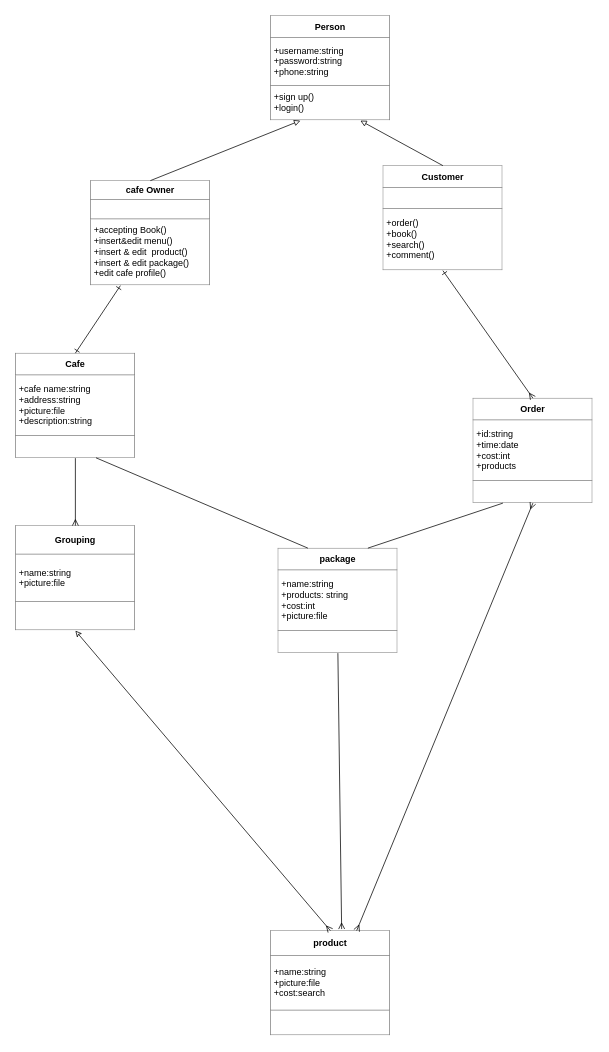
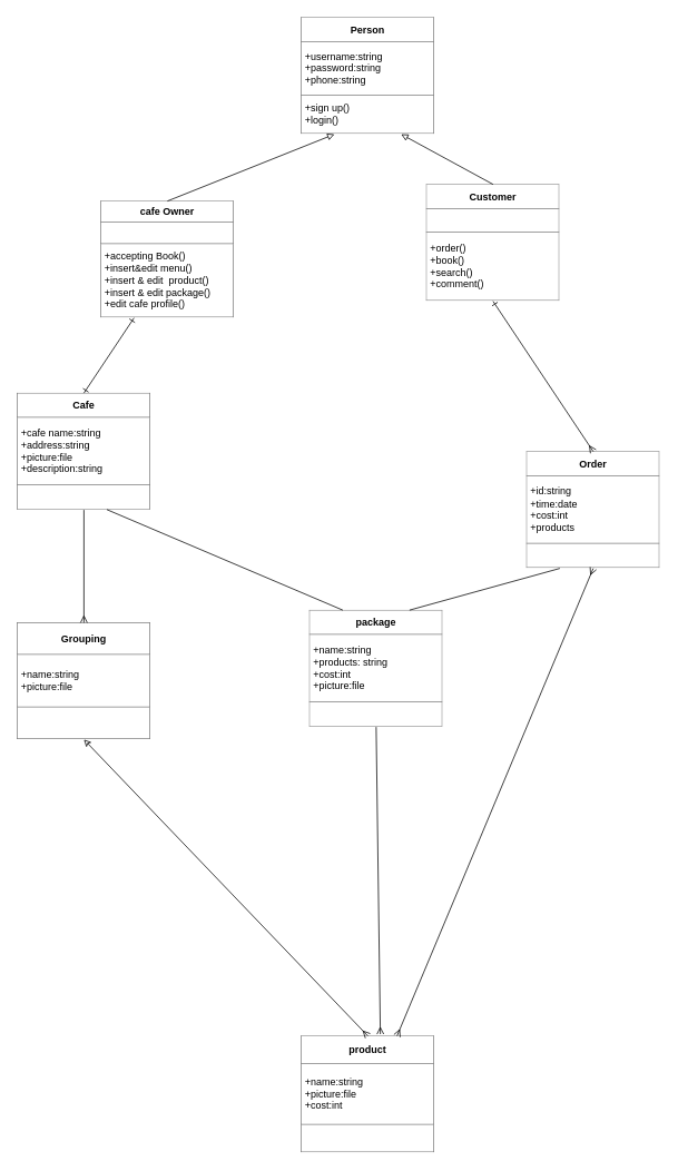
- <mxCell id="13" value="&lt;table border=&quot;1&quot; width=&quot;100%&quot; cellpadding=&quot;4&quot; style=&quot;width: 100% ; height: 100% ; border-collapse: collapse&quot;&gt;&lt;tbody&gt;&lt;tr&gt;&lt;th align=&quot;center&quot;&gt;Order&lt;/th&gt;&lt;/tr&gt;&lt;tr&gt;&lt;td&gt;+id:string&lt;br&gt;+time:date&lt;br&gt;+cost:int&lt;br&gt;+products&lt;br&gt;&lt;/td&gt;&lt;/tr&gt;&lt;tr&gt;&lt;td align=&quot;center&quot;&gt;&lt;br&gt;&lt;/td&gt;&lt;/tr&gt;&lt;/tbody&gt;&lt;/table&gt;" style="text;html=1;strokeColor=none;fillColor=none;overflow=fill;" vertex="1" parent="1"><mxGeometry x="630" y="530" width="160" height="140" as="geometry" /></mxCell>
+ <mxCell id="13" value="&lt;table border=&quot;1&quot; width=&quot;100%&quot; cellpadding=&quot;4&quot; style=&quot;width: 100% ; height: 100% ; border-collapse: collapse&quot;&gt;&lt;tbody&gt;&lt;tr&gt;&lt;th align=&quot;center&quot;&gt;Order&lt;/th&gt;&lt;/tr&gt;&lt;tr&gt;&lt;td&gt;+id:string&lt;br&gt;+time:date&lt;br&gt;+cost:int&lt;br&gt;+products&lt;br&gt;&lt;/td&gt;&lt;/tr&gt;&lt;tr&gt;&lt;td align=&quot;center&quot;&gt;&lt;br&gt;&lt;/td&gt;&lt;/tr&gt;&lt;/tbody&gt;&lt;/table&gt;" style="text;html=1;strokeColor=none;fillColor=none;overflow=fill;" vertex="1" parent="1"><mxGeometry x="630" y="540" width="160" height="140" as="geometry" /></mxCell>
- <mxCell id="10" value="&lt;table border=&quot;1&quot; width=&quot;100%&quot; cellpadding=&quot;4&quot; style=&quot;width: 100% ; height: 100% ; border-collapse: collapse&quot;&gt;&lt;tbody&gt;&lt;tr&gt;&lt;th align=&quot;center&quot;&gt;Grouping&lt;/th&gt;&lt;/tr&gt;&lt;tr&gt;&lt;td&gt;+name:string&lt;br&gt;+picture:file&lt;/td&gt;&lt;/tr&gt;&lt;tr&gt;&lt;td align=&quot;center&quot;&gt;&lt;br&gt;&lt;/td&gt;&lt;/tr&gt;&lt;/tbody&gt;&lt;/table&gt;" style="text;html=1;strokeColor=none;fillColor=none;overflow=fill;" vertex="1" parent="1"><mxGeometry x="20" y="700" width="160" height="140" as="geometry" /></mxCell>
+ <mxCell id="10" value="&lt;table border=&quot;1&quot; width=&quot;100%&quot; cellpadding=&quot;4&quot; style=&quot;width: 100% ; height: 100% ; border-collapse: collapse&quot;&gt;&lt;tbody&gt;&lt;tr&gt;&lt;th align=&quot;center&quot;&gt;Grouping&lt;/th&gt;&lt;/tr&gt;&lt;tr&gt;&lt;td&gt;+name:string&lt;br&gt;+picture:file&lt;/td&gt;&lt;/tr&gt;&lt;tr&gt;&lt;td align=&quot;center&quot;&gt;&lt;br&gt;&lt;/td&gt;&lt;/tr&gt;&lt;/tbody&gt;&lt;/table&gt;" style="text;html=1;strokeColor=none;fillColor=none;overflow=fill;" vertex="1" parent="1"><mxGeometry x="20" y="745" width="160" height="140" as="geometry" /></mxCell>
- <mxCell id="7" value="&lt;table border=&quot;1&quot; width=&quot;100%&quot; cellpadding=&quot;4&quot; style=&quot;width: 100% ; height: 100% ; border-collapse: collapse&quot;&gt;&lt;tbody&gt;&lt;tr&gt;&lt;th&gt;product&lt;/th&gt;&lt;/tr&gt;&lt;tr&gt;&lt;td&gt;&lt;div style=&quot;text-align: left&quot;&gt;&lt;span&gt;+name:string&lt;/span&gt;&lt;/div&gt;&lt;div style=&quot;text-align: left&quot;&gt;&lt;span&gt;+picture:file&lt;/span&gt;&lt;/div&gt;&lt;div style=&quot;text-align: left&quot;&gt;&lt;span&gt;+cost:search&lt;/span&gt;&lt;/div&gt;&lt;/td&gt;&lt;/tr&gt;&lt;tr&gt;&lt;td&gt;&lt;br&gt;&lt;/td&gt;&lt;/tr&gt;&lt;/tbody&gt;&lt;/table&gt;" style="text;html=1;strokeColor=none;fillColor=none;overflow=fill;align=center;" vertex="1" parent="1"><mxGeometry x="360" y="1240" width="160" height="140" as="geometry" /></mxCell>
+ <mxCell id="7" value="&lt;table border=&quot;1&quot; width=&quot;100%&quot; cellpadding=&quot;4&quot; style=&quot;width: 100% ; height: 100% ; border-collapse: collapse&quot;&gt;&lt;tbody&gt;&lt;tr&gt;&lt;th&gt;product&lt;/th&gt;&lt;/tr&gt;&lt;tr&gt;&lt;td&gt;&lt;div style=&quot;text-align: left&quot;&gt;&lt;span&gt;+name:string&lt;/span&gt;&lt;/div&gt;&lt;div style=&quot;text-align: left&quot;&gt;&lt;span&gt;+picture:file&lt;/span&gt;&lt;/div&gt;&lt;div style=&quot;text-align: left&quot;&gt;&lt;span&gt;+cost:int&lt;/span&gt;&lt;/div&gt;&lt;/td&gt;&lt;/tr&gt;&lt;tr&gt;&lt;td&gt;&lt;br&gt;&lt;/td&gt;&lt;/tr&gt;&lt;/tbody&gt;&lt;/table&gt;" style="text;html=1;strokeColor=none;fillColor=none;overflow=fill;align=center;" vertex="1" parent="1"><mxGeometry x="360" y="1240" width="160" height="140" as="geometry" /></mxCell>
